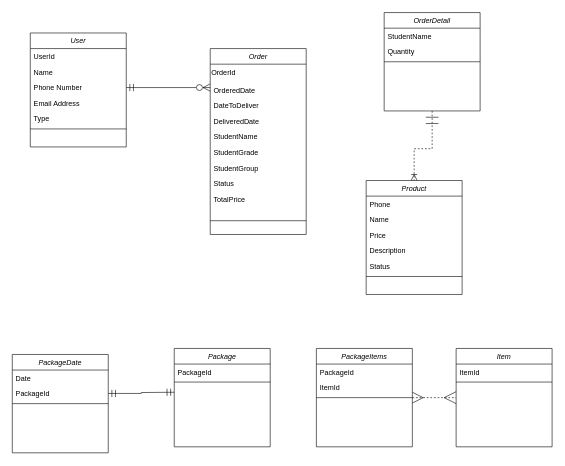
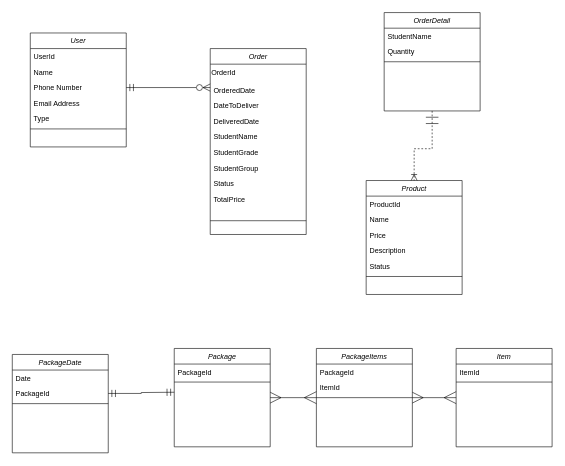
- <mxCell id="22" value="Phone" style="text;align=left;verticalAlign=top;spacingLeft=4;spacingRight=4;overflow=hidden;rotatable=0;points=[[0,0.5],[1,0.5]];portConstraint=eastwest;" vertex="1" parent="21"><mxGeometry y="26" width="160" height="26" as="geometry" /></mxCell>
+ <mxCell id="22" value="ProductId" style="text;align=left;verticalAlign=top;spacingLeft=4;spacingRight=4;overflow=hidden;rotatable=0;points=[[0,0.5],[1,0.5]];portConstraint=eastwest;" vertex="1" parent="21"><mxGeometry y="26" width="160" height="26" as="geometry" /></mxCell>
+ <mxCell id="33" style="edgeStyle=orthogonalEdgeStyle;rounded=0;jumpSize=28;orthogonalLoop=1;jettySize=auto;html=1;exitX=1;exitY=0.5;exitDx=0;exitDy=0;entryX=0;entryY=0.5;entryDx=0;entryDy=0;strokeWidth=1;endArrow=ERmany;endFill=0;startSize=16;endSize=18;sourcePerimeterSpacing=16;targetPerimeterSpacing=10;startArrow=ERmany;startFill=0;" edge="1" parent="1" source="34" target="41"><mxGeometry relative="1" as="geometry" /></mxCell>
- <mxCell id="40" style="edgeStyle=orthogonalEdgeStyle;rounded=0;jumpSize=28;orthogonalLoop=1;jettySize=auto;html=1;exitX=1;exitY=0.5;exitDx=0;exitDy=0;entryX=0;entryY=0.5;entryDx=0;entryDy=0;strokeWidth=1;endArrow=ERmany;endFill=0;startSize=16;endSize=18;sourcePerimeterSpacing=16;targetPerimeterSpacing=10;startArrow=ERmany;startFill=0;dashed=1;" edge="1" parent="1" source="41" target="37"><mxGeometry relative="1" as="geometry" /></mxCell>
+ <mxCell id="40" style="edgeStyle=orthogonalEdgeStyle;rounded=0;jumpSize=28;orthogonalLoop=1;jettySize=auto;html=1;exitX=1;exitY=0.5;exitDx=0;exitDy=0;entryX=0;entryY=0.5;entryDx=0;entryDy=0;strokeWidth=1;endArrow=ERmany;endFill=0;startSize=16;endSize=18;sourcePerimeterSpacing=16;targetPerimeterSpacing=10;startArrow=ERmany;startFill=0;" edge="1" parent="1" source="41" target="37"><mxGeometry relative="1" as="geometry" /></mxCell>
